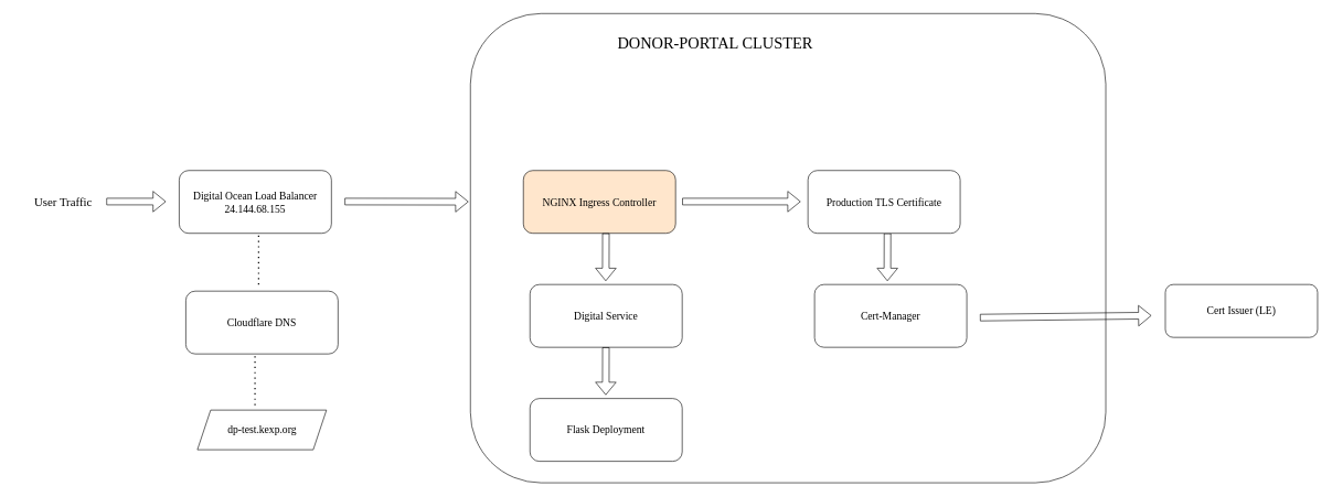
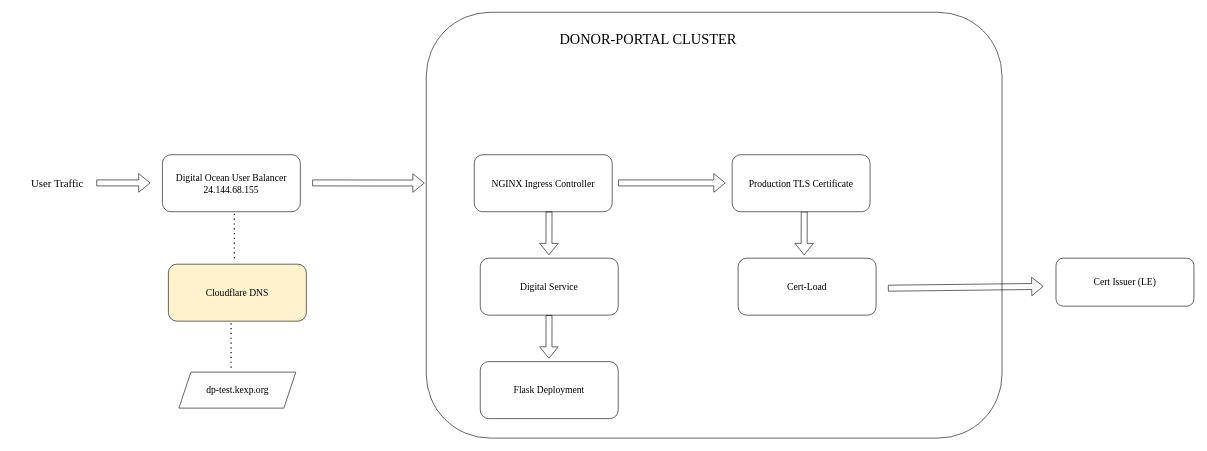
- <mxCell id="4" value="&lt;font style=&quot;font-size: 16px;&quot; face=&quot;Comic Sans MS&quot;&gt;Digital Ocean Load Balancer&lt;br&gt;24.144.68.155&lt;/font&gt;" style="rounded=1;whiteSpace=wrap;html=1;" vertex="1" parent="1"><mxGeometry x="270" y="257.5" width="230" height="95" as="geometry" /></mxCell>
+ <mxCell id="4" value="&lt;font style=&quot;font-size: 16px;&quot; face=&quot;Comic Sans MS&quot;&gt;Digital Ocean User Balancer&lt;br&gt;24.144.68.155&lt;/font&gt;" style="rounded=1;whiteSpace=wrap;html=1;" vertex="1" parent="1"><mxGeometry x="270" y="257.5" width="230" height="95" as="geometry" /></mxCell>
- <mxCell id="12" value="&lt;font face=&quot;Comic Sans MS&quot;&gt;&lt;span style=&quot;font-size: 16px;&quot;&gt;NGINX Ingress Controller&lt;/span&gt;&lt;/font&gt;" style="rounded=1;whiteSpace=wrap;html=1;fillColor=#ffe6cc;" vertex="1" parent="1"><mxGeometry x="790" y="257.5" width="230" height="95" as="geometry" /></mxCell>
+ <mxCell id="12" value="&lt;font face=&quot;Comic Sans MS&quot;&gt;&lt;span style=&quot;font-size: 16px;&quot;&gt;NGINX Ingress Controller&lt;/span&gt;&lt;/font&gt;" style="rounded=1;whiteSpace=wrap;html=1;" vertex="1" parent="1"><mxGeometry x="790" y="257.5" width="230" height="95" as="geometry" /></mxCell>
- <mxCell id="18" value="&lt;font face=&quot;Comic Sans MS&quot;&gt;&lt;span style=&quot;font-size: 16px;&quot;&gt;Cert-Manager&lt;/span&gt;&lt;/font&gt;" style="rounded=1;whiteSpace=wrap;html=1;" vertex="1" parent="1"><mxGeometry x="1230" y="430" width="230" height="95" as="geometry" /></mxCell>
+ <mxCell id="18" value="&lt;font face=&quot;Comic Sans MS&quot;&gt;&lt;span style=&quot;font-size: 16px;&quot;&gt;Cert-Load&lt;/span&gt;&lt;/font&gt;" style="rounded=1;whiteSpace=wrap;html=1;" vertex="1" parent="1"><mxGeometry x="1230" y="430" width="230" height="95" as="geometry" /></mxCell>
- <mxCell id="6" value="&lt;font face=&quot;Comic Sans MS&quot;&gt;&lt;span style=&quot;font-size: 16px;&quot;&gt;Cloudflare DNS&lt;/span&gt;&lt;/font&gt;" style="rounded=1;whiteSpace=wrap;html=1;" vertex="1" parent="1"><mxGeometry x="280" y="440" width="230" height="95" as="geometry" /></mxCell>
+ <mxCell id="6" value="&lt;font face=&quot;Comic Sans MS&quot;&gt;&lt;span style=&quot;font-size: 16px;&quot;&gt;Cloudflare DNS&lt;/span&gt;&lt;/font&gt;" style="rounded=1;whiteSpace=wrap;html=1;fillColor=#fff2cc;" vertex="1" parent="1"><mxGeometry x="280" y="440" width="230" height="95" as="geometry" /></mxCell>
